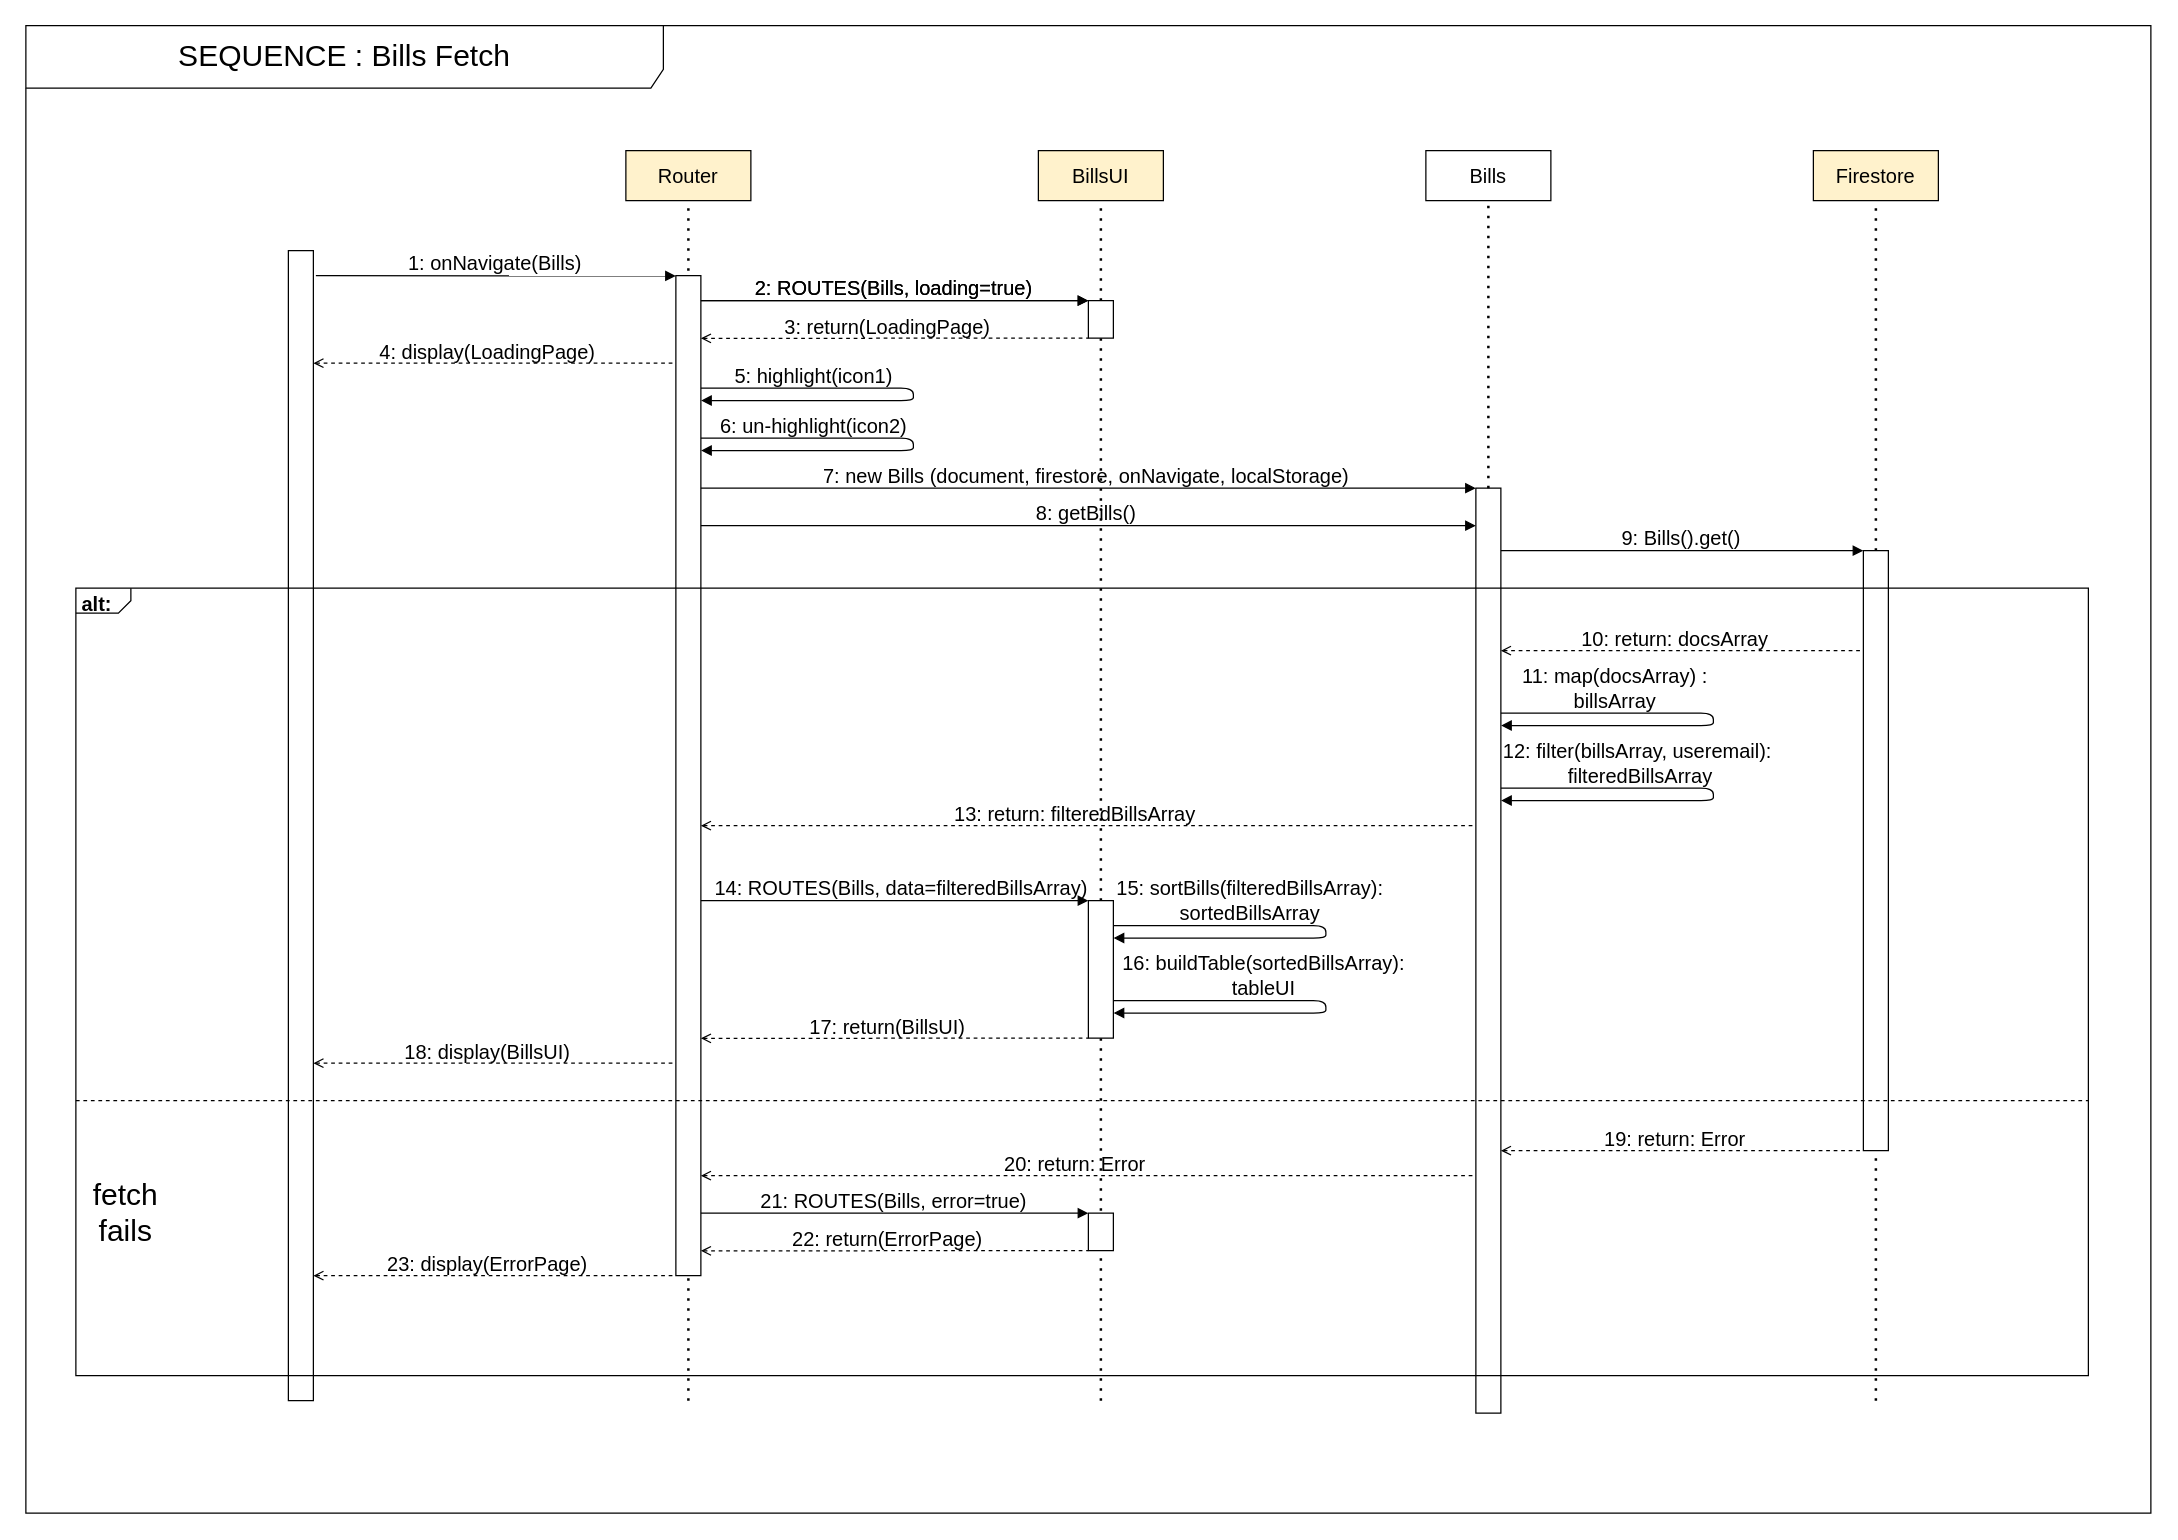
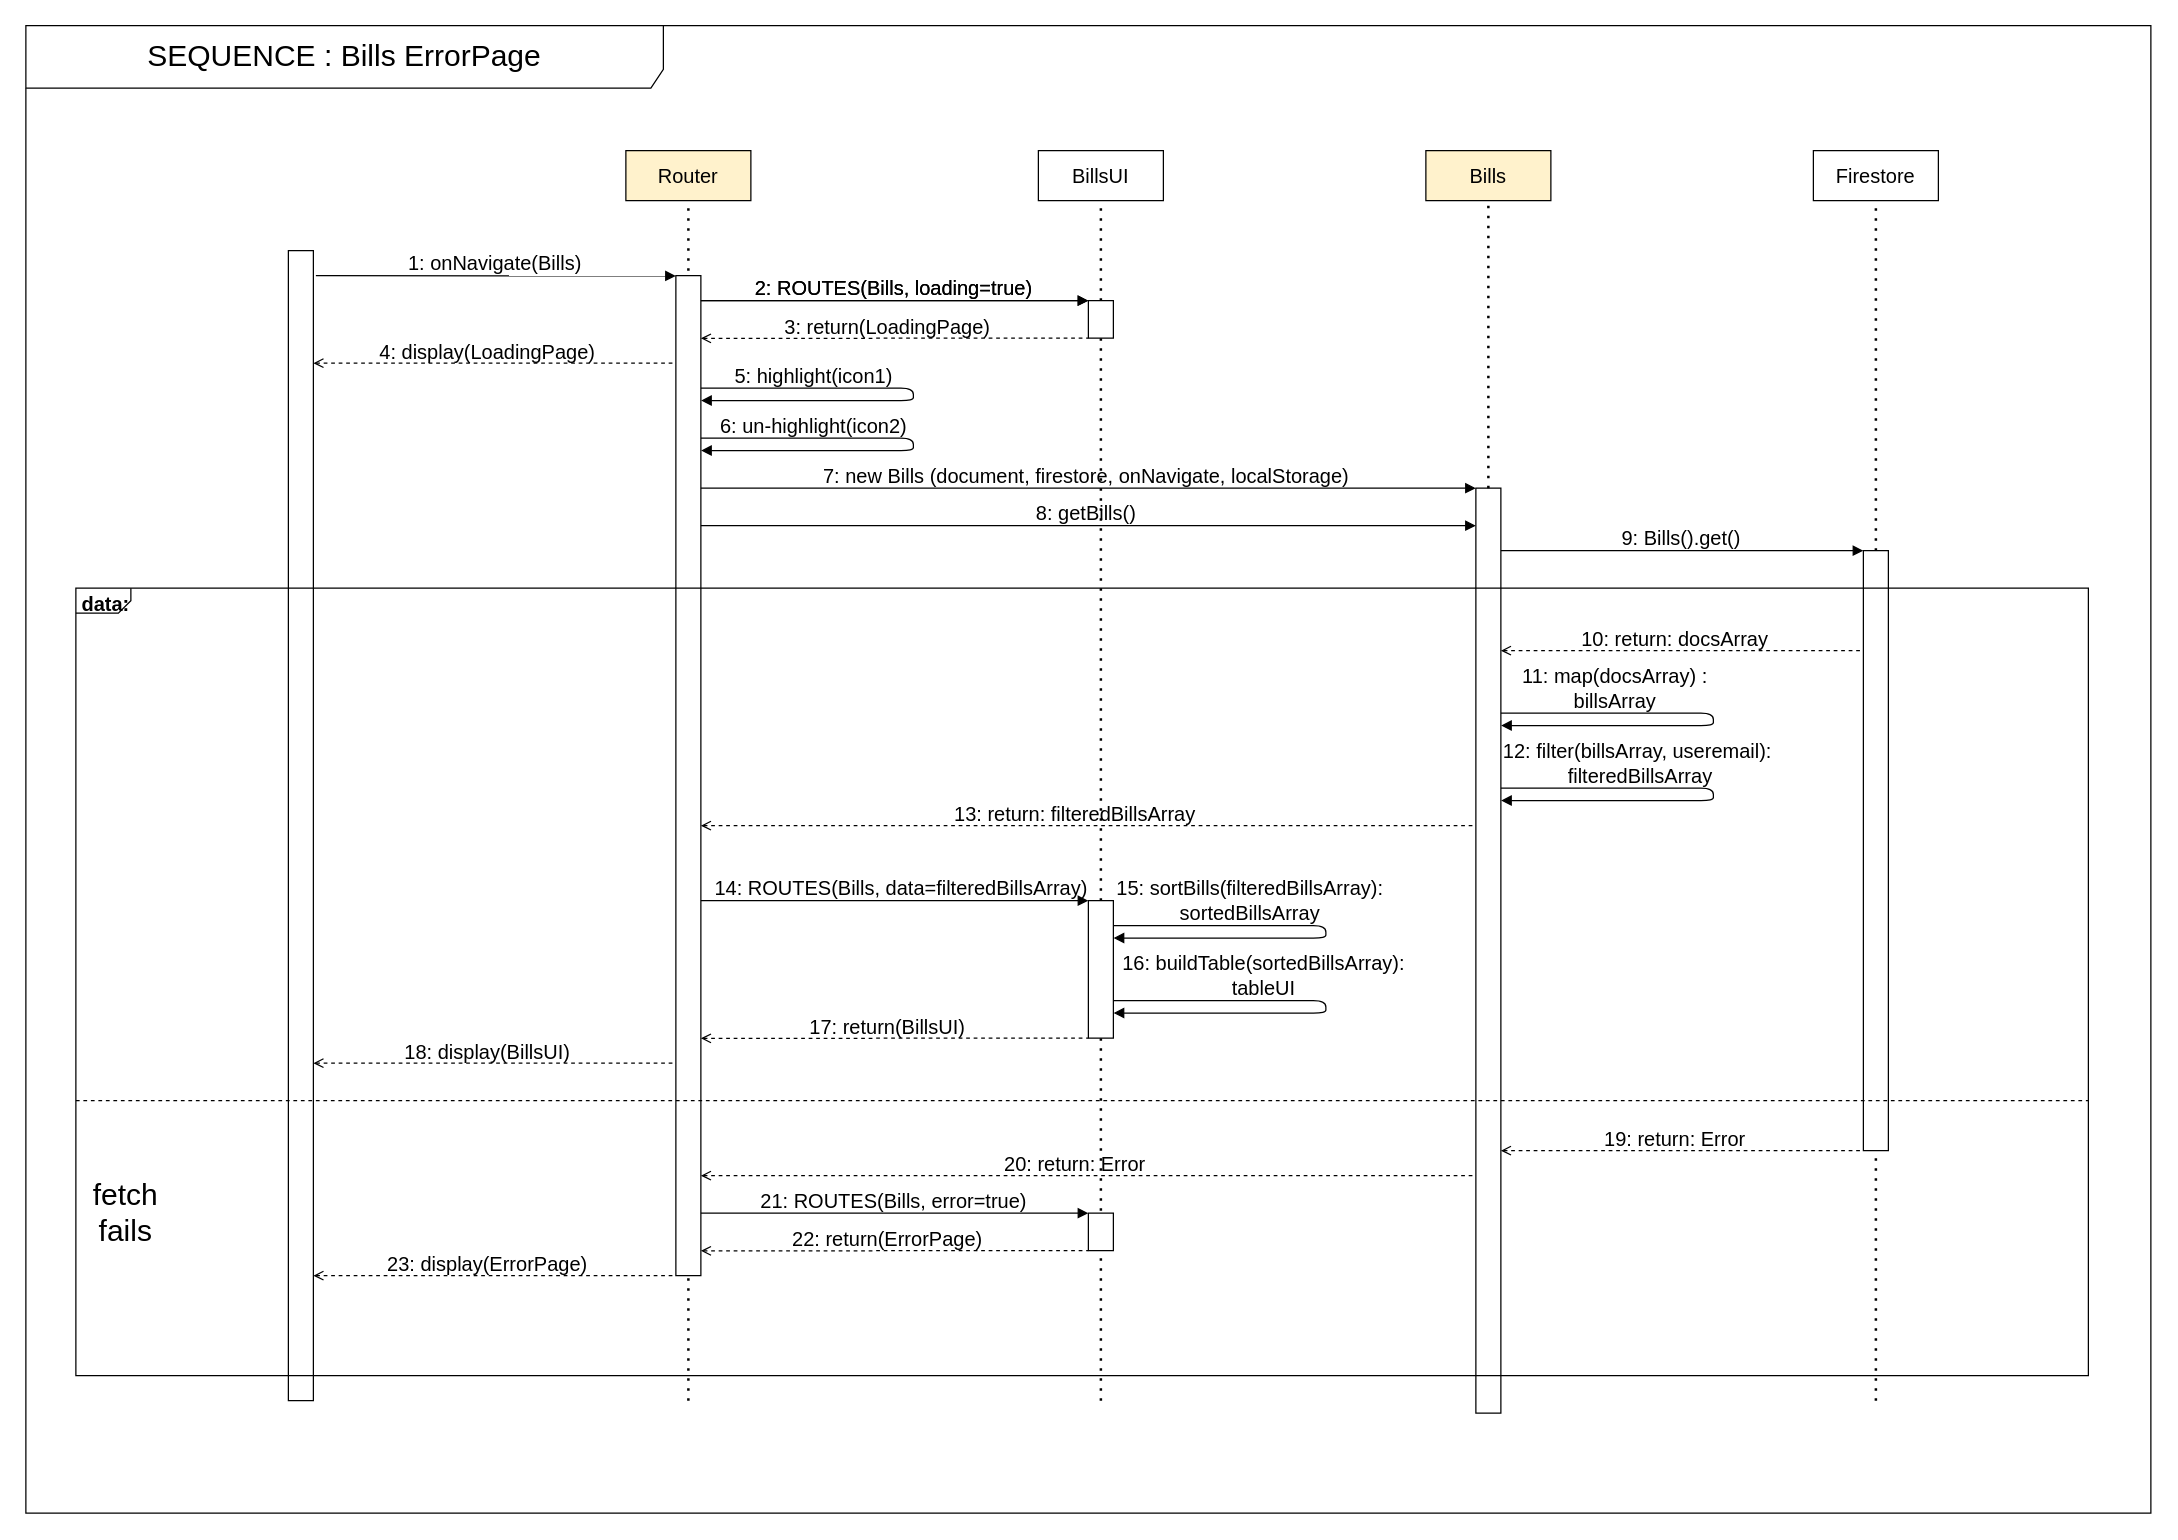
- <mxCell id="8" value="SEQUENCE : Bills Fetch" style="shape=umlFrame;whiteSpace=wrap;html=1;fillColor=none;fontSize=24;width=510;height=50;connectable=0;allowArrows=0;labelBackgroundColor=none;" vertex="1" parent="1"><mxGeometry x="20" y="20" width="1700" height="1190" as="geometry" /></mxCell>
+ <mxCell id="8" value="SEQUENCE : Bills ErrorPage" style="shape=umlFrame;whiteSpace=wrap;html=1;fillColor=none;fontSize=24;width=510;height=50;connectable=0;allowArrows=0;labelBackgroundColor=none;" vertex="1" parent="1"><mxGeometry x="20" y="20" width="1700" height="1190" as="geometry" /></mxCell>
- <mxCell id="11" value="BillsUI" style="rounded=0;whiteSpace=wrap;html=1;fontSize=16;fillColor=#fff2cc;" vertex="1" parent="1"><mxGeometry x="830" y="120" width="100" height="40" as="geometry" /></mxCell>
+ <mxCell id="11" value="BillsUI" style="rounded=0;whiteSpace=wrap;html=1;fontSize=16;" vertex="1" parent="1"><mxGeometry x="830" y="120" width="100" height="40" as="geometry" /></mxCell>
- <mxCell id="15" value="Bills" style="rounded=0;whiteSpace=wrap;html=1;fontSize=16;" vertex="1" parent="1"><mxGeometry x="1140" y="120" width="100" height="40" as="geometry" /></mxCell>
+ <mxCell id="15" value="Bills" style="rounded=0;whiteSpace=wrap;html=1;fontSize=16;fillColor=#fff2cc;" vertex="1" parent="1"><mxGeometry x="1140" y="120" width="100" height="40" as="geometry" /></mxCell>
- <mxCell id="17" value="Firestore" style="rounded=0;whiteSpace=wrap;html=1;fontSize=16;fillColor=#fff2cc;" vertex="1" parent="1"><mxGeometry x="1450" y="120" width="100" height="40" as="geometry" /></mxCell>
+ <mxCell id="17" value="Firestore" style="rounded=0;whiteSpace=wrap;html=1;fontSize=16;" vertex="1" parent="1"><mxGeometry x="1450" y="120" width="100" height="40" as="geometry" /></mxCell>
- <mxCell id="9" value="&lt;p style=&quot;margin: 0px ; margin-top: 4px ; margin-left: 5px ; text-align: left&quot;&gt;&lt;b&gt;alt:&amp;nbsp;&lt;/b&gt;&lt;/p&gt;" style="html=1;shape=mxgraph.sysml.package;overflow=fill;labelX=44;align=left;spacingLeft=5;verticalAlign=top;spacingTop=-3;fontSize=16;fillColor=none;connectable=0;allowArrows=0;" vertex="1" parent="1"><mxGeometry x="60" y="470" width="1610" height="630" as="geometry" /></mxCell>
+ <mxCell id="9" value="&lt;p style=&quot;margin: 0px ; margin-top: 4px ; margin-left: 5px ; text-align: left&quot;&gt;&lt;b&gt;data:&amp;nbsp;&lt;/b&gt;&lt;/p&gt;" style="html=1;shape=mxgraph.sysml.package;overflow=fill;labelX=44;align=left;spacingLeft=5;verticalAlign=top;spacingTop=-3;fontSize=16;fillColor=none;connectable=0;allowArrows=0;" vertex="1" parent="1"><mxGeometry x="60" y="470" width="1610" height="630" as="geometry" /></mxCell>
